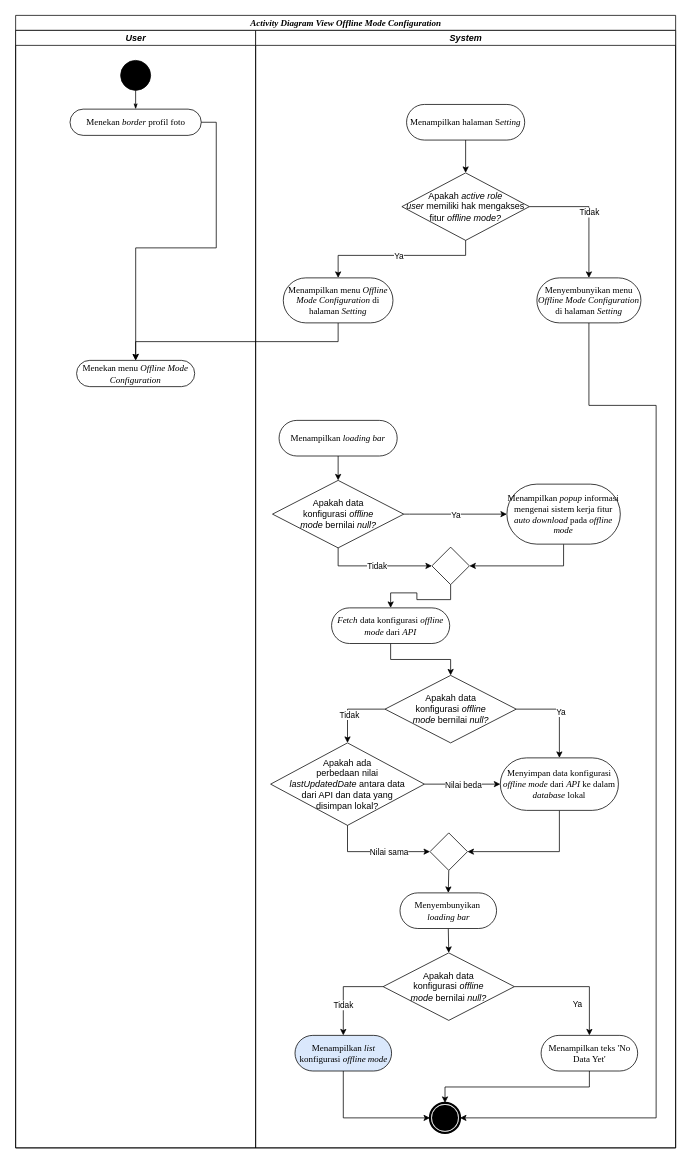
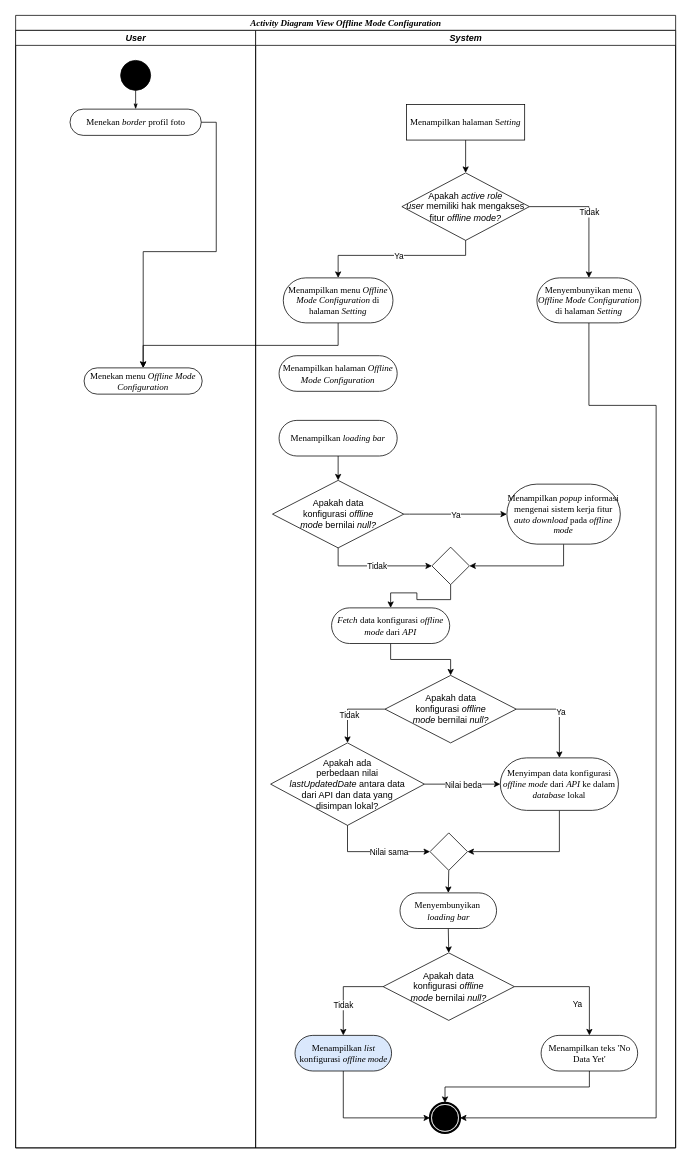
- <mxCell id="21" value="Menampilkan halaman S&lt;i&gt;etting&lt;/i&gt;" style="rounded=1;whiteSpace=wrap;html=1;shadow=0;comic=0;labelBackgroundColor=none;strokeWidth=1;fontFamily=Verdana;fontSize=12;align=center;arcSize=50;" vertex="1" parent="10"><mxGeometry x="201.25" y="98.75" width="157.5" height="47.5" as="geometry" /></mxCell>
+ <mxCell id="21" value="Menampilkan halaman S&lt;i&gt;etting&lt;/i&gt;" style="whiteSpace=wrap;html=1;shadow=0;comic=0;labelBackgroundColor=none;strokeWidth=1;fontFamily=Verdana;fontSize=12;align=center;arcSize=50;rounded=0;" vertex="1" parent="10"><mxGeometry x="201.25" y="98.75" width="157.5" height="47.5" as="geometry" /></mxCell>
- <mxCell id="7" value="Menekan menu &lt;i&gt;Offline Mode Configuration&lt;/i&gt;" style="rounded=1;whiteSpace=wrap;html=1;shadow=0;comic=0;labelBackgroundColor=none;strokeWidth=1;fontFamily=Verdana;fontSize=12;align=center;arcSize=50;" vertex="1" parent="3"><mxGeometry x="81.25" y="440" width="157.5" height="35" as="geometry" /></mxCell>
+ <mxCell id="7" value="Menekan menu &lt;i&gt;Offline Mode Configuration&lt;/i&gt;" style="rounded=1;whiteSpace=wrap;html=1;shadow=0;comic=0;labelBackgroundColor=none;strokeWidth=1;fontFamily=Verdana;fontSize=12;align=center;arcSize=50;" vertex="1" parent="3"><mxGeometry x="91.25" y="450" width="157.5" height="35" as="geometry" /></mxCell>
+ <mxCell id="22" value="Menampilkan halaman &lt;i&gt;Offline Mode Configuration&lt;/i&gt;" style="rounded=1;whiteSpace=wrap;html=1;shadow=0;comic=0;labelBackgroundColor=none;strokeWidth=1;fontFamily=Verdana;fontSize=12;align=center;arcSize=50;" vertex="1" parent="10"><mxGeometry x="31.25" y="433.75" width="157.5" height="47.5" as="geometry" /></mxCell>
